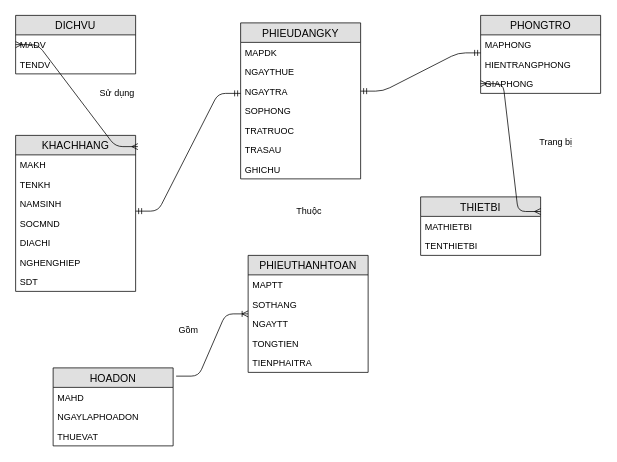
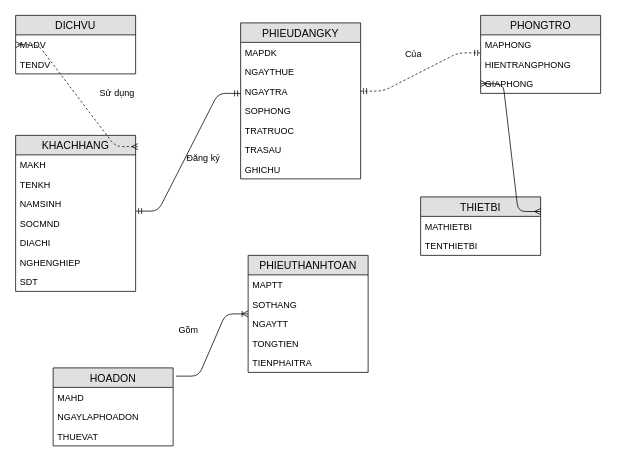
+ <mxCell id="47" value="Của" style="text;html=1;align=center;verticalAlign=middle;resizable=0;points=[];autosize=1;" vertex="1" parent="1"><mxGeometry x="530" y="62" width="40" height="20" as="geometry" /></mxCell>
- <mxCell id="40" value="" style="edgeStyle=entityRelationEdgeStyle;fontSize=12;html=1;endArrow=ERmandOne;startArrow=ERmandOne;exitX=1;exitY=0.5;exitDx=0;exitDy=0;entryX=0;entryY=0.923;entryDx=0;entryDy=0;entryPerimeter=0;" edge="1" parent="1" source="16" target="22"><mxGeometry width="100" height="100" relative="1" as="geometry"><mxPoint x="510" y="170" as="sourcePoint" /><mxPoint x="610" y="70" as="targetPoint" /></mxGeometry></mxCell>
+ <mxCell id="40" value="" style="edgeStyle=entityRelationEdgeStyle;fontSize=12;html=1;endArrow=ERmandOne;startArrow=ERmandOne;exitX=1;exitY=0.5;exitDx=0;exitDy=0;entryX=0;entryY=0.923;entryDx=0;entryDy=0;entryPerimeter=0;dashed=1;" edge="1" parent="1" source="16" target="22"><mxGeometry width="100" height="100" relative="1" as="geometry"><mxPoint x="510" y="170" as="sourcePoint" /><mxPoint x="610" y="70" as="targetPoint" /></mxGeometry></mxCell>
- <mxCell id="38" value="" style="edgeStyle=entityRelationEdgeStyle;fontSize=12;html=1;endArrow=ERmany;startArrow=ERmany;entryX=0;entryY=0.5;entryDx=0;entryDy=0;exitX=1.019;exitY=0.072;exitDx=0;exitDy=0;exitPerimeter=0;" edge="1" parent="1" source="5" target="3"><mxGeometry width="100" height="100" relative="1" as="geometry"><mxPoint x="-30" y="260" as="sourcePoint" /><mxPoint x="150" y="124" as="targetPoint" /></mxGeometry></mxCell>
+ <mxCell id="38" value="" style="edgeStyle=entityRelationEdgeStyle;fontSize=12;html=1;endArrow=ERmany;startArrow=ERmany;entryX=0;entryY=0.5;entryDx=0;entryDy=0;exitX=1.019;exitY=0.072;exitDx=0;exitDy=0;exitPerimeter=0;dashed=1;" edge="1" parent="1" source="5" target="3"><mxGeometry width="100" height="100" relative="1" as="geometry"><mxPoint x="-30" y="260" as="sourcePoint" /><mxPoint x="150" y="124" as="targetPoint" /></mxGeometry></mxCell>
- <mxCell id="48" value="Trang bị" style="text;html=1;align=center;verticalAlign=middle;resizable=0;points=[];autosize=1;" vertex="1" parent="1"><mxGeometry x="710" y="179" width="60" height="20" as="geometry" /></mxCell>
+ <mxCell id="43" value="Đăng ký" style="text;html=1;align=center;verticalAlign=middle;resizable=0;points=[];autosize=1;" vertex="1" parent="1"><mxGeometry x="240" y="200" width="60" height="20" as="geometry" /></mxCell>
- <mxCell id="44" value="Thuộc" style="text;html=1;align=center;verticalAlign=middle;resizable=0;points=[];autosize=1;" vertex="1" parent="1"><mxGeometry x="386" y="271" width="50" height="20" as="geometry" /></mxCell>
